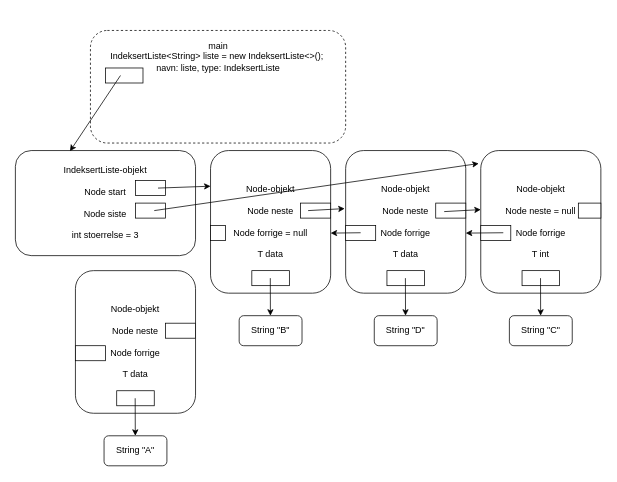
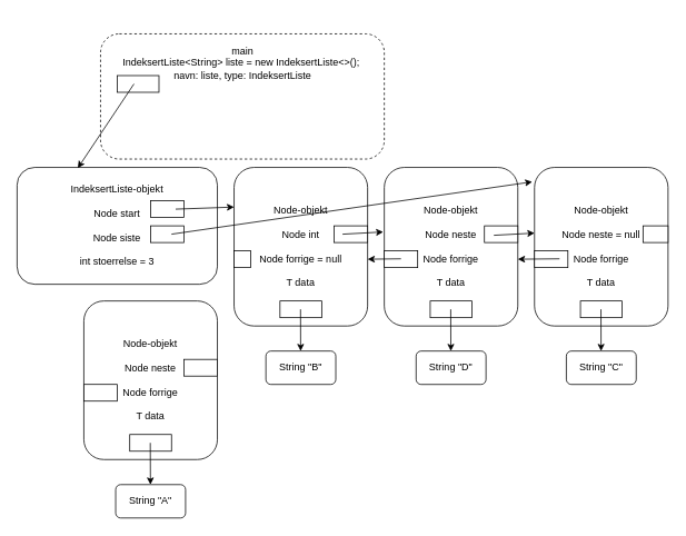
- <mxCell id="7" value="Node-objekt&lt;br&gt;&lt;br&gt;Node neste&lt;br&gt;&lt;br&gt;Node forrige = null&lt;br&gt;&lt;br&gt;T data" style="rounded=1;whiteSpace=wrap;html=1;" vertex="1" parent="1"><mxGeometry x="280" y="200" width="160" height="190" as="geometry" /></mxCell>
+ <mxCell id="7" value="Node-objekt&lt;br&gt;&lt;br&gt;Node int&lt;br&gt;&lt;br&gt;Node forrige = null&lt;br&gt;&lt;br&gt;T data" style="rounded=1;whiteSpace=wrap;html=1;" vertex="1" parent="1"><mxGeometry x="280" y="200" width="160" height="190" as="geometry" /></mxCell>
- <mxCell id="25" value="Node-objekt&lt;br&gt;&lt;br&gt;Node neste = null&lt;br&gt;&lt;br&gt;Node forrige&lt;br&gt;&lt;br&gt;T int" style="rounded=1;whiteSpace=wrap;html=1;" vertex="1" parent="1"><mxGeometry x="640" y="200" width="160" height="190" as="geometry" /></mxCell>
+ <mxCell id="25" value="Node-objekt&lt;br&gt;&lt;br&gt;Node neste = null&lt;br&gt;&lt;br&gt;Node forrige&lt;br&gt;&lt;br&gt;T data" style="rounded=1;whiteSpace=wrap;html=1;" vertex="1" parent="1"><mxGeometry x="640" y="200" width="160" height="190" as="geometry" /></mxCell>
